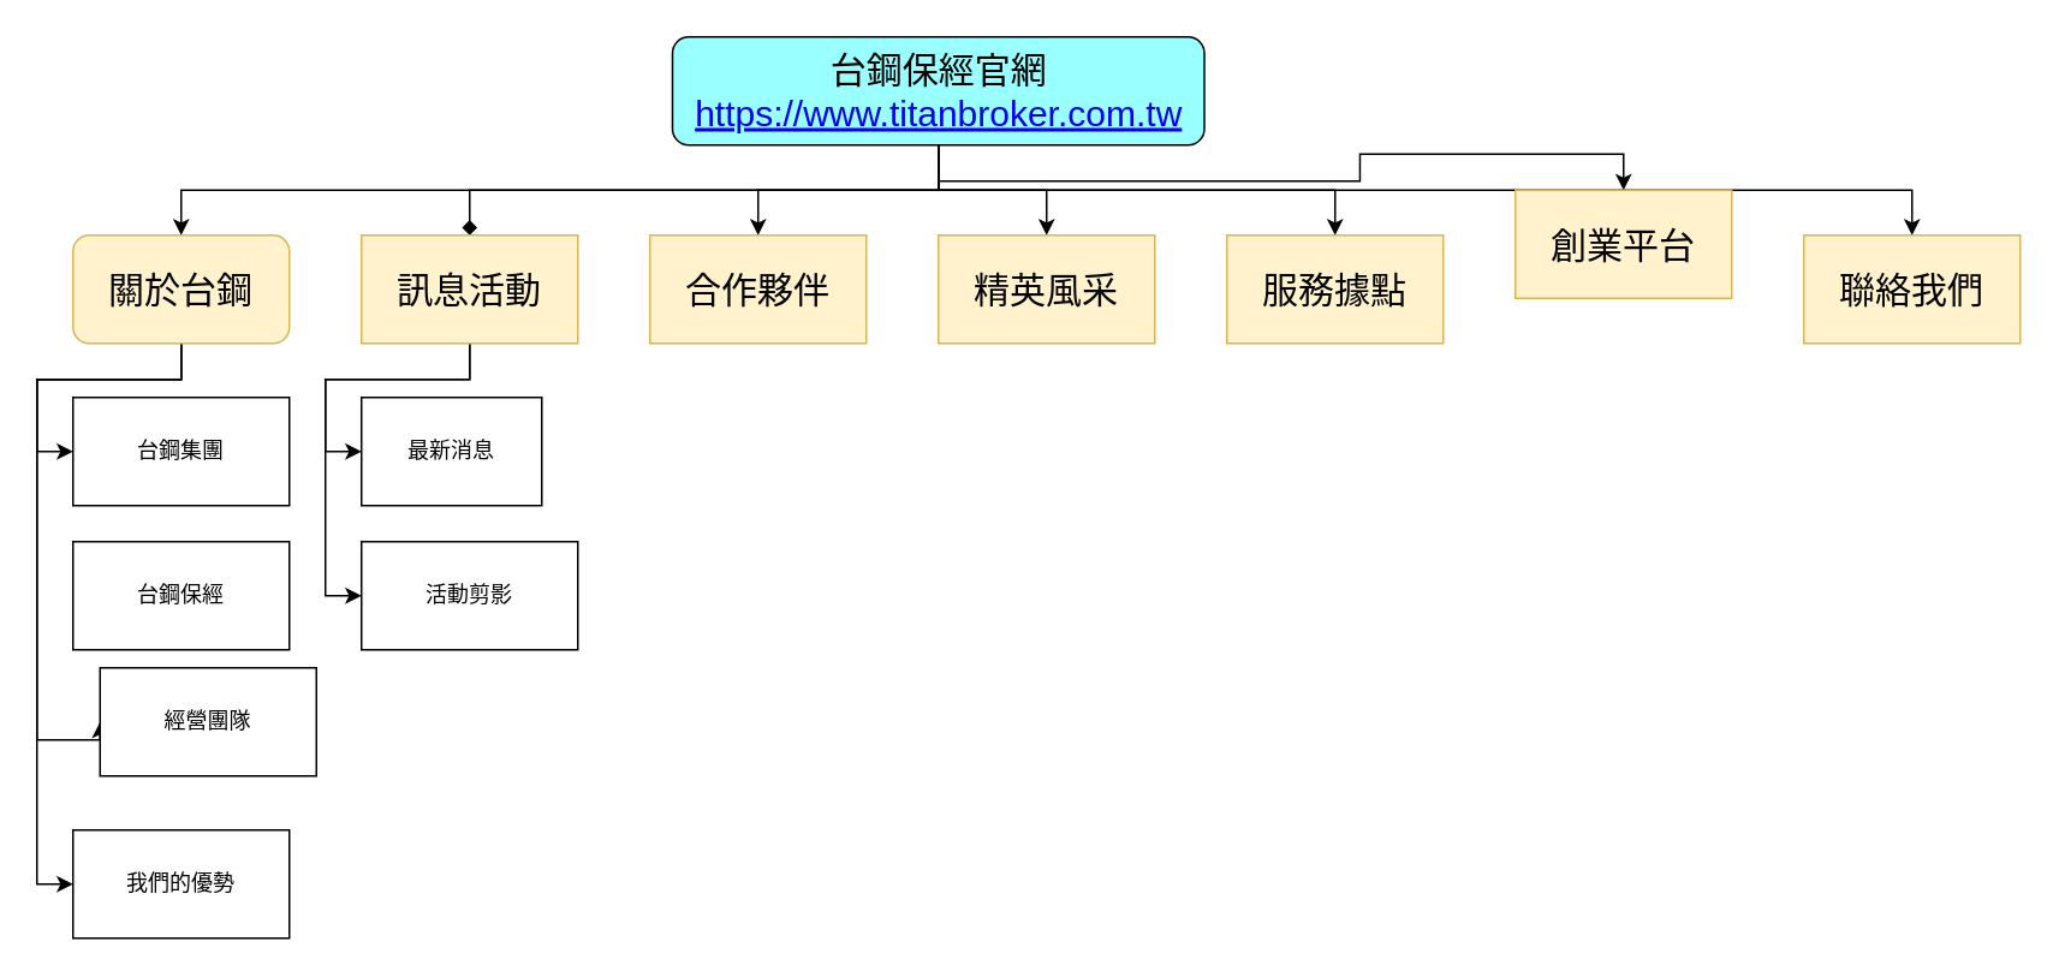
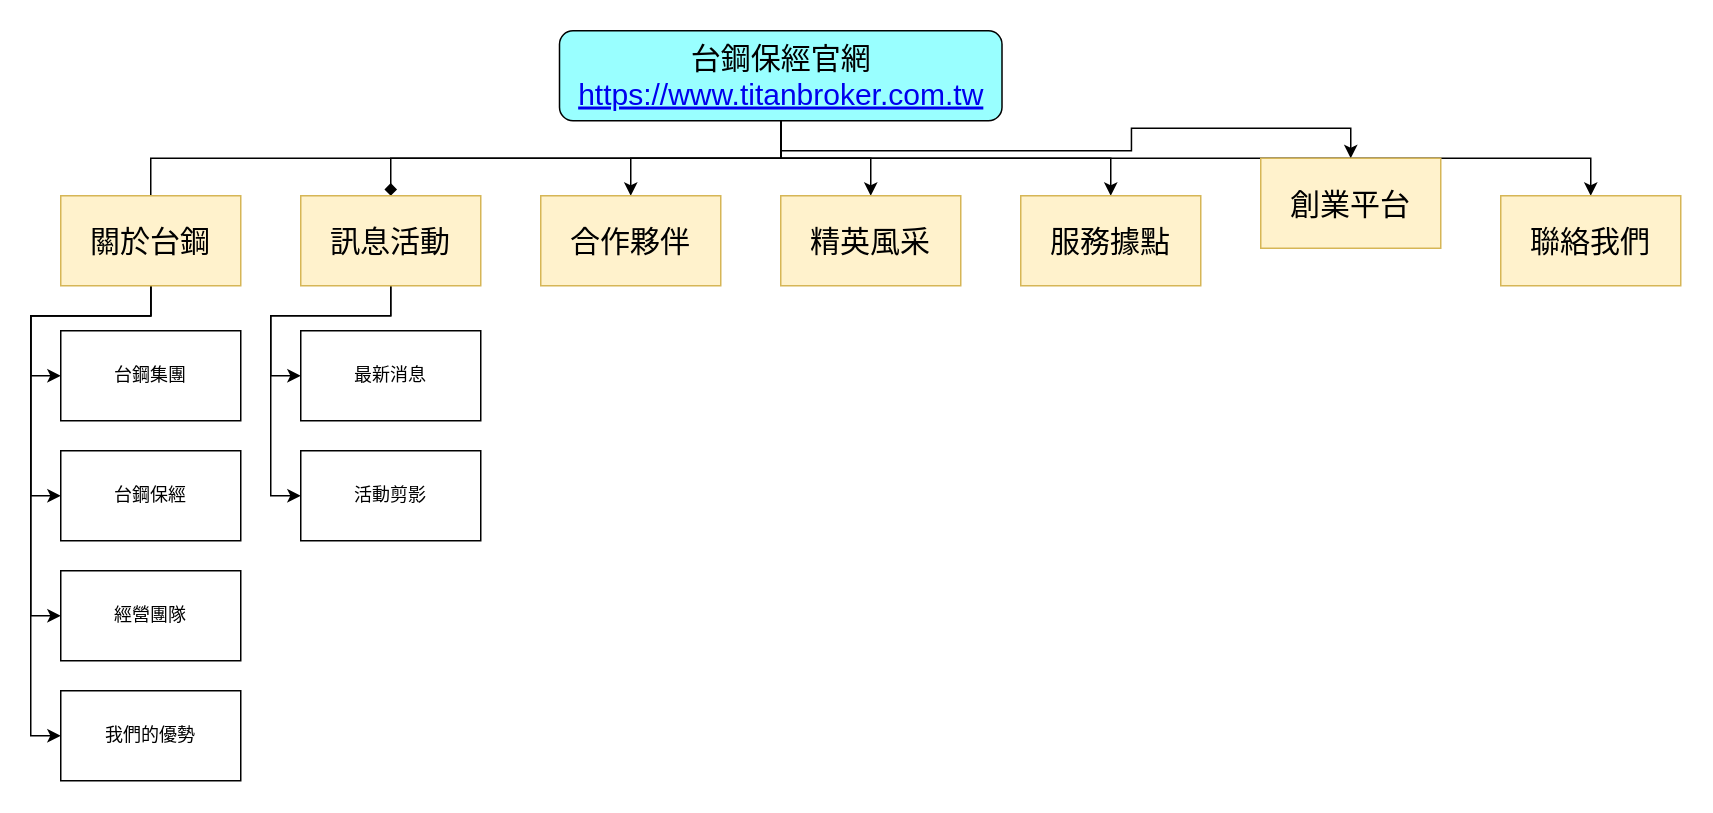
- <mxCell id="2" style="edgeStyle=orthogonalEdgeStyle;rounded=0;orthogonalLoop=1;jettySize=auto;html=1;exitX=0.5;exitY=1;exitDx=0;exitDy=0;entryX=0.5;entryY=0;entryDx=0;entryDy=0;fontSize=20;" edge="1" parent="1" source="9" target="14"><mxGeometry relative="1" as="geometry" /></mxCell>
+ <mxCell id="2" style="edgeStyle=orthogonalEdgeStyle;rounded=0;orthogonalLoop=1;jettySize=auto;html=1;exitX=0.5;exitY=1;exitDx=0;exitDy=0;entryX=0.5;entryY=0;entryDx=0;entryDy=0;fontSize=20;endArrow=none;" edge="1" parent="1" source="9" target="14"><mxGeometry relative="1" as="geometry" /></mxCell>
- <mxCell id="14" value="關於台鋼" style="whiteSpace=wrap;html=1;fillColor=#fff2cc;strokeColor=#d6b656;fontSize=20;rounded=1;" vertex="1" parent="1"><mxGeometry x="40" y="130" width="120" height="60" as="geometry" /></mxCell>
+ <mxCell id="14" value="關於台鋼" style="rounded=0;whiteSpace=wrap;html=1;fillColor=#fff2cc;strokeColor=#d6b656;fontSize=20;" vertex="1" parent="1"><mxGeometry x="40" y="130" width="120" height="60" as="geometry" /></mxCell>
- <mxCell id="27" value="最新消息" style="rounded=0;whiteSpace=wrap;html=1;" vertex="1" parent="1"><mxGeometry x="200" y="220" width="100" height="60" as="geometry" /></mxCell>
+ <mxCell id="27" value="最新消息" style="rounded=0;whiteSpace=wrap;html=1;" vertex="1" parent="1"><mxGeometry x="200" y="220" width="120" height="60" as="geometry" /></mxCell>
+ <mxCell id="11" style="edgeStyle=orthogonalEdgeStyle;rounded=0;orthogonalLoop=1;jettySize=auto;html=1;exitX=0.5;exitY=1;exitDx=0;exitDy=0;entryX=0;entryY=0.5;entryDx=0;entryDy=0;" edge="1" parent="1" source="14" target="24"><mxGeometry relative="1" as="geometry"><Array as="points"><mxPoint x="100" y="210" /><mxPoint x="20" y="210" /><mxPoint x="20" y="330" /></Array></mxGeometry></mxCell>
- <mxCell id="25" value="經營團隊" style="rounded=0;whiteSpace=wrap;html=1;" vertex="1" parent="1"><mxGeometry x="55" y="370" width="120" height="60" as="geometry" /></mxCell>
+ <mxCell id="25" value="經營團隊" style="rounded=0;whiteSpace=wrap;html=1;" vertex="1" parent="1"><mxGeometry x="40" y="380" width="120" height="60" as="geometry" /></mxCell>
